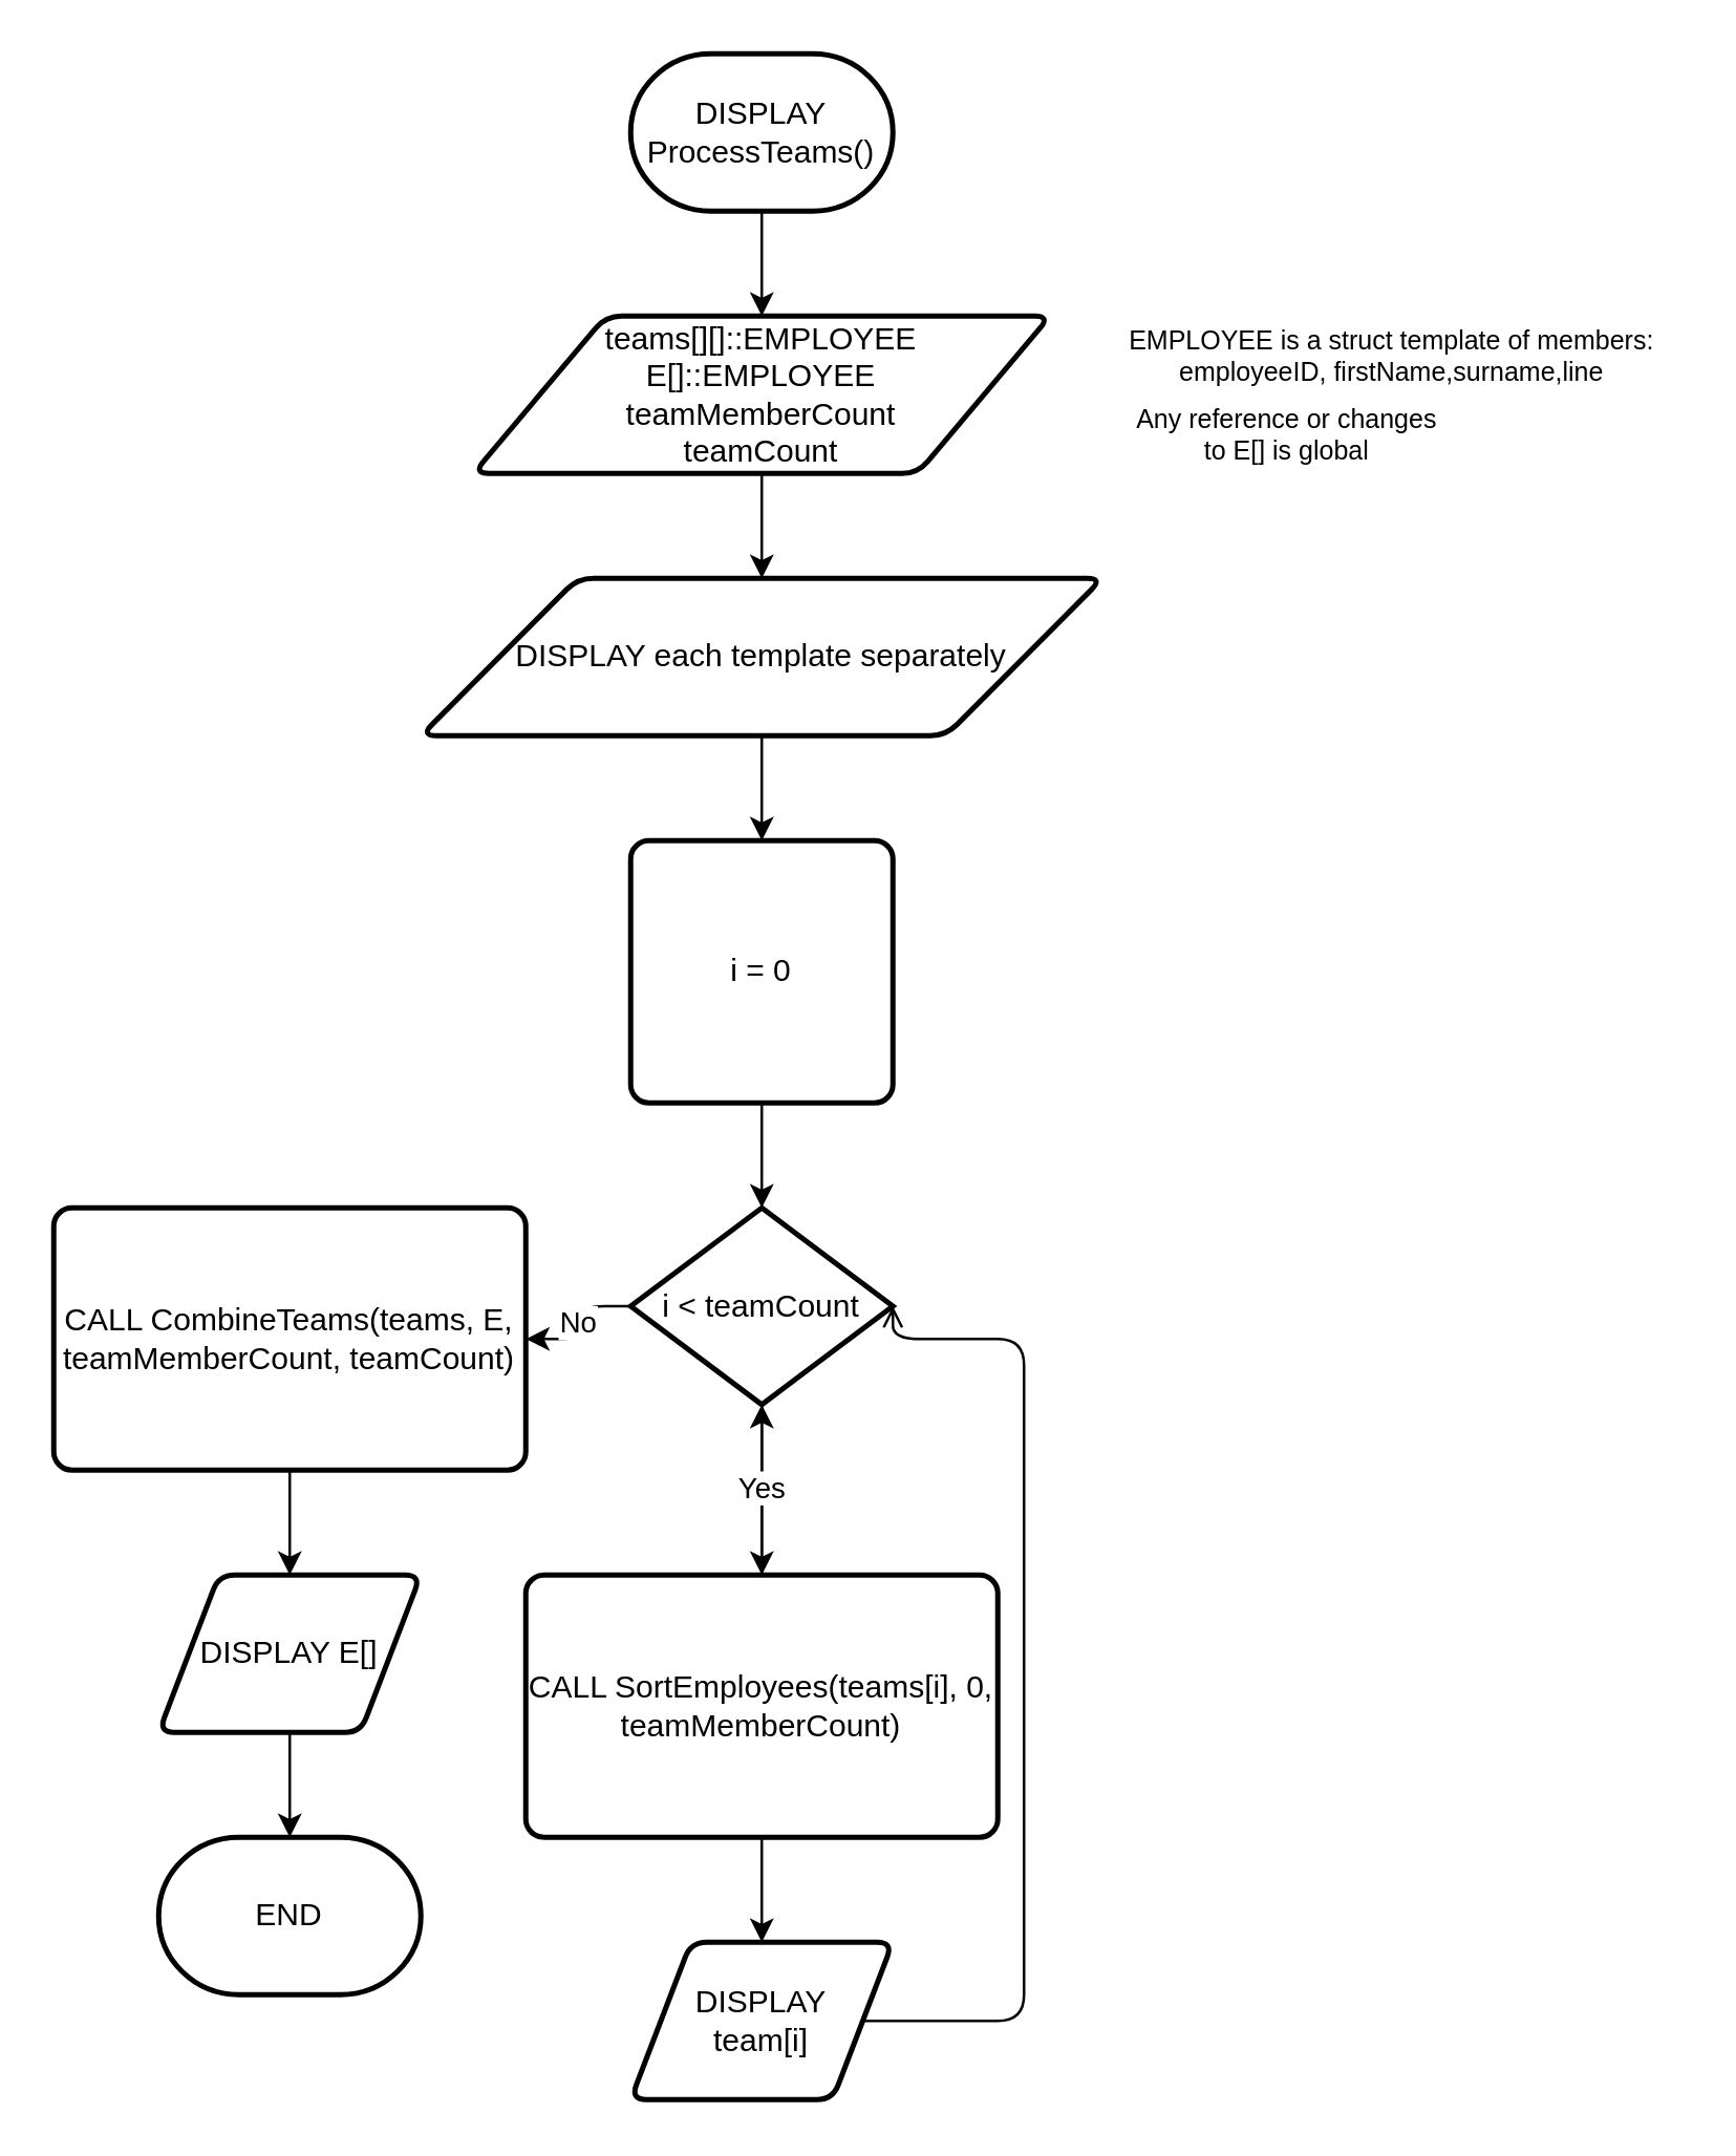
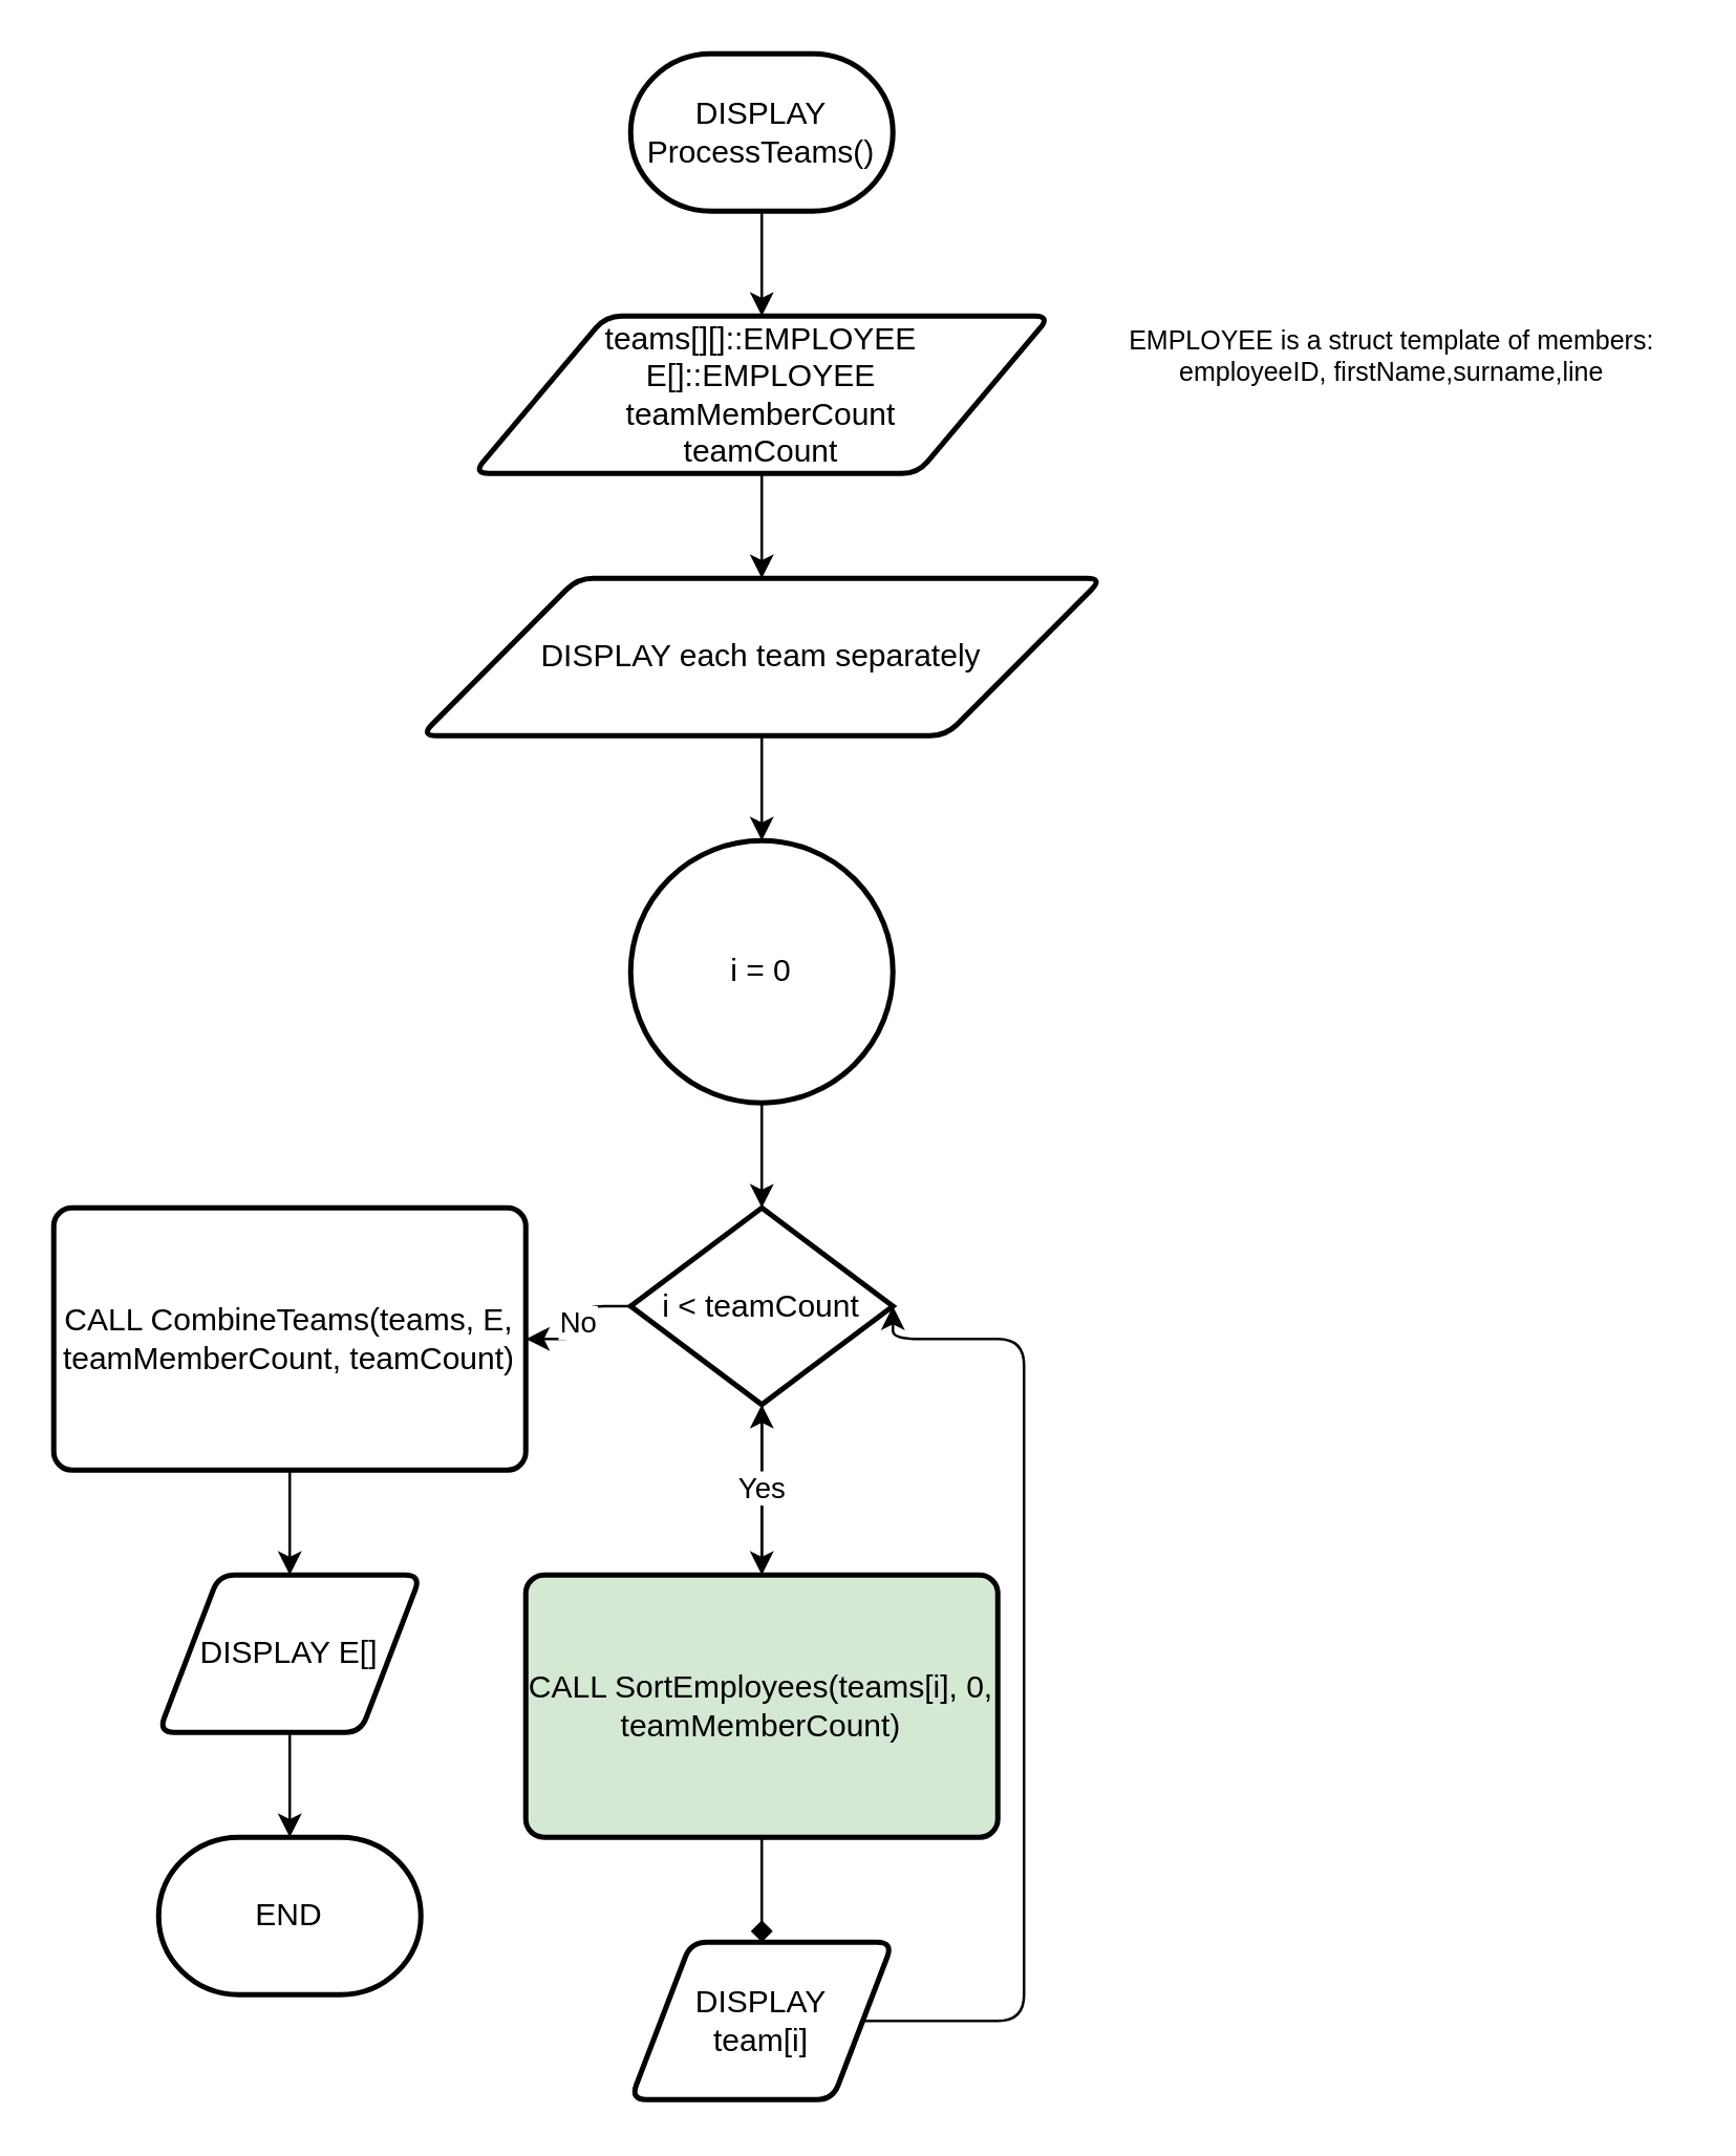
- <mxCell id="6" value="Any reference or changes&lt;br&gt;to E[] is global" style="text;html=1;align=center;verticalAlign=middle;resizable=0;points=[];autosize=1;strokeColor=none;fillColor=none;fontSize=10;rounded=1;" vertex="1" parent="1"><mxGeometry x="425" y="150" width="130" height="30" as="geometry" /></mxCell>
- <mxCell id="17" value="DISPLAY each template separately" style="shape=parallelogram;html=1;strokeWidth=2;perimeter=parallelogramPerimeter;whiteSpace=wrap;rounded=1;arcSize=12;size=0.23;" vertex="1" parent="1"><mxGeometry x="160" y="220" width="260" height="60" as="geometry" /></mxCell>
+ <mxCell id="17" value="DISPLAY each team separately" style="shape=parallelogram;html=1;strokeWidth=2;perimeter=parallelogramPerimeter;whiteSpace=wrap;rounded=1;arcSize=12;size=0.23;" vertex="1" parent="1"><mxGeometry x="160" y="220" width="260" height="60" as="geometry" /></mxCell>
- <mxCell id="10" value="i = 0" style="rounded=1;whiteSpace=wrap;html=1;absoluteArcSize=1;arcSize=14;strokeWidth=2;" vertex="1" parent="1"><mxGeometry x="240" y="320" width="100" height="100" as="geometry" /></mxCell>
+ <mxCell id="10" value="i = 0" style="ellipse;whiteSpace=wrap;html=1;absoluteArcSize=1;arcSize=14;strokeWidth=2;" vertex="1" parent="1"><mxGeometry x="240" y="320" width="100" height="100" as="geometry" /></mxCell>
- <mxCell id="18" style="edgeStyle=orthogonalEdgeStyle;rounded=1;orthogonalLoop=1;jettySize=auto;html=1;entryX=1;entryY=0.5;entryDx=0;entryDy=0;entryPerimeter=0;endArrow=open;" edge="1" parent="1" source="19" target="13"><mxGeometry relative="1" as="geometry"><mxPoint x="400" y="510" as="targetPoint" /><Array as="points"><mxPoint x="390" y="770" /><mxPoint x="390" y="510" /></Array></mxGeometry></mxCell>
+ <mxCell id="18" style="edgeStyle=orthogonalEdgeStyle;rounded=1;orthogonalLoop=1;jettySize=auto;html=1;entryX=1;entryY=0.5;entryDx=0;entryDy=0;entryPerimeter=0;" edge="1" parent="1" source="19" target="13"><mxGeometry relative="1" as="geometry"><mxPoint x="400" y="510" as="targetPoint" /><Array as="points"><mxPoint x="390" y="770" /><mxPoint x="390" y="510" /></Array></mxGeometry></mxCell>
- <mxCell id="16" value="CALL SortEmployees(teams[i], 0, teamMemberCount)" style="rounded=1;whiteSpace=wrap;html=1;absoluteArcSize=1;arcSize=14;strokeWidth=2;" vertex="1" parent="1"><mxGeometry x="200" y="600" width="180" height="100" as="geometry" /></mxCell>
+ <mxCell id="16" value="CALL SortEmployees(teams[i], 0, teamMemberCount)" style="rounded=1;whiteSpace=wrap;html=1;absoluteArcSize=1;arcSize=14;strokeWidth=2;fillColor=#d5e8d4;" vertex="1" parent="1"><mxGeometry x="200" y="600" width="180" height="100" as="geometry" /></mxCell>
- <mxCell id="14" style="edgeStyle=orthogonalEdgeStyle;rounded=1;orthogonalLoop=1;jettySize=auto;html=1;entryX=0.5;entryY=0;entryDx=0;entryDy=0;" edge="1" parent="1" source="16" target="19"><mxGeometry relative="1" as="geometry" /></mxCell>
+ <mxCell id="14" style="edgeStyle=orthogonalEdgeStyle;rounded=1;orthogonalLoop=1;jettySize=auto;html=1;entryX=0.5;entryY=0;entryDx=0;entryDy=0;endArrow=diamond;" edge="1" parent="1" source="16" target="19"><mxGeometry relative="1" as="geometry" /></mxCell>
